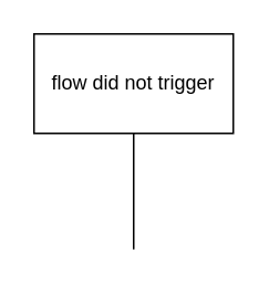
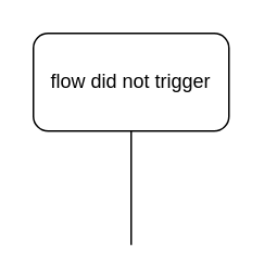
- <mxCell id="2" value="flow did not trigger" style="rounded=0;whiteSpace=wrap;html=1;" vertex="1" parent="1"><mxGeometry x="20" y="20" width="120" height="60" as="geometry" /></mxCell>
+ <mxCell id="2" value="flow did not trigger" style="whiteSpace=wrap;html=1;rounded=1;" vertex="1" parent="1"><mxGeometry x="20" y="20" width="120" height="60" as="geometry" /></mxCell>
